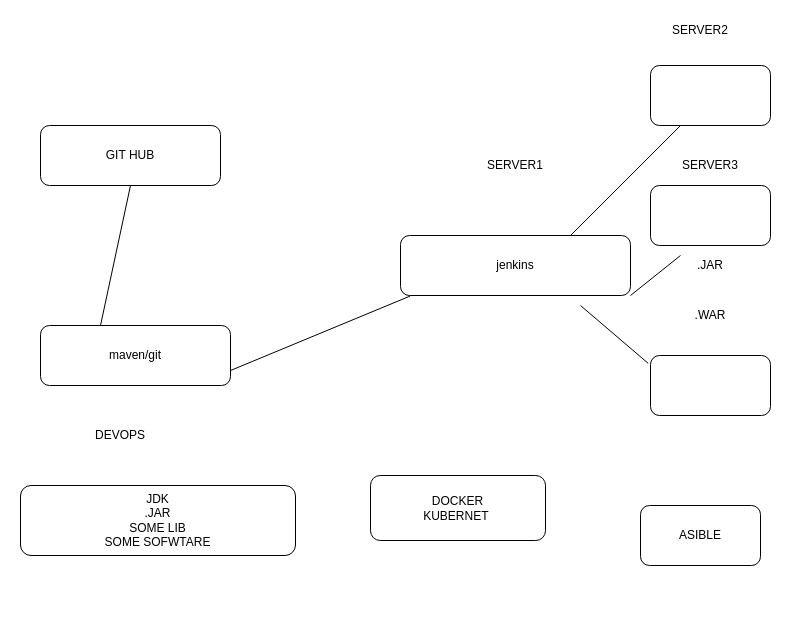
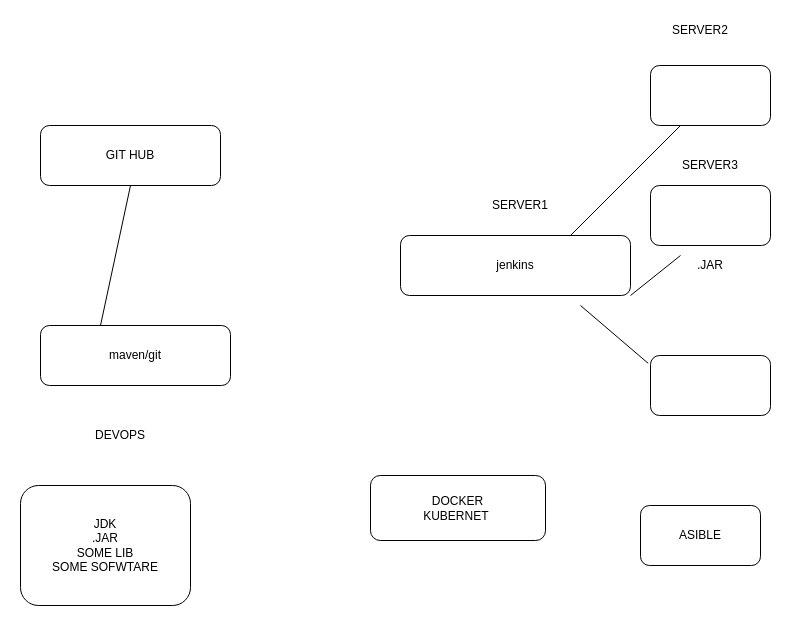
- <mxCell id="13" value="SERVER1" style="text;html=1;strokeColor=none;fillColor=none;align=center;verticalAlign=middle;whiteSpace=wrap;rounded=0;" vertex="1" parent="1"><mxGeometry x="495" y="155" width="40" height="20" as="geometry" /></mxCell>
+ <mxCell id="13" value="SERVER1" style="text;html=1;strokeColor=none;fillColor=none;align=center;verticalAlign=middle;whiteSpace=wrap;rounded=0;" vertex="1" parent="1"><mxGeometry x="500" y="195" width="40" height="20" as="geometry" /></mxCell>
- <mxCell id="7" value=".WAR" style="text;html=1;strokeColor=none;fillColor=none;align=center;verticalAlign=middle;whiteSpace=wrap;rounded=0;" vertex="1" parent="1"><mxGeometry x="690" y="305" width="40" height="20" as="geometry" /></mxCell>
- <mxCell id="5" value="" style="endArrow=none;html=1;exitX=1;exitY=0.75;exitDx=0;exitDy=0;entryX=0.042;entryY=1.009;entryDx=0;entryDy=0;entryPerimeter=0;" edge="1" parent="1" source="3" target="4"><mxGeometry width="50" height="50" relative="1" as="geometry"><mxPoint x="230" y="405" as="sourcePoint" /><mxPoint x="280" y="355" as="targetPoint" /></mxGeometry></mxCell>
- <mxCell id="21" value="JDK&lt;br&gt;.JAR&lt;br&gt;SOME LIB&lt;br&gt;SOME SOFWTARE" style="rounded=1;whiteSpace=wrap;html=1;" vertex="1" parent="1"><mxGeometry x="20" y="485" width="275" height="70" as="geometry" /></mxCell>
+ <mxCell id="21" value="JDK&lt;br&gt;.JAR&lt;br&gt;SOME LIB&lt;br&gt;SOME SOFWTARE" style="rounded=1;whiteSpace=wrap;html=1;" vertex="1" parent="1"><mxGeometry x="20" y="485" width="170" height="120" as="geometry" /></mxCell>
